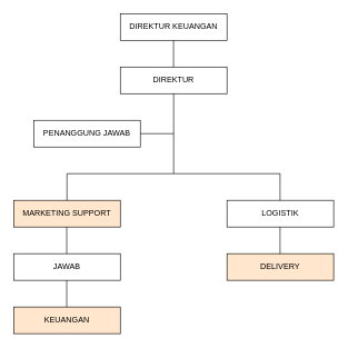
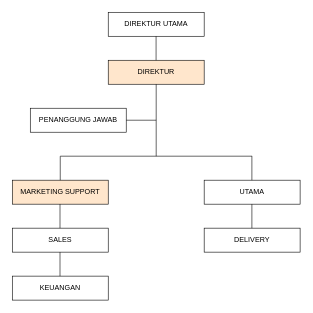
- <mxCell id="2" value="DIREKTUR KEUANGAN" style="rounded=0;whiteSpace=wrap;html=1;" parent="1" vertex="1"><mxGeometry x="180" y="20" width="160" height="40" as="geometry" /></mxCell>
+ <mxCell id="2" value="DIREKTUR UTAMA" style="rounded=0;whiteSpace=wrap;html=1;" parent="1" vertex="1"><mxGeometry x="180" y="20" width="160" height="40" as="geometry" /></mxCell>
- <mxCell id="3" value="DIREKTUR" style="rounded=0;whiteSpace=wrap;html=1;" parent="1" vertex="1"><mxGeometry x="180" y="100" width="160" height="40" as="geometry" /></mxCell>
+ <mxCell id="3" value="DIREKTUR" style="rounded=0;whiteSpace=wrap;html=1;fillColor=#ffe6cc;" parent="1" vertex="1"><mxGeometry x="180" y="100" width="160" height="40" as="geometry" /></mxCell>
- <mxCell id="9" value="LOGISTIK" style="rounded=0;whiteSpace=wrap;html=1;" parent="1" vertex="1"><mxGeometry x="340" y="300" width="160" height="40" as="geometry" /></mxCell>
+ <mxCell id="9" value="UTAMA" style="rounded=0;whiteSpace=wrap;html=1;" parent="1" vertex="1"><mxGeometry x="340" y="300" width="160" height="40" as="geometry" /></mxCell>
- <mxCell id="13" value="JAWAB" style="rounded=0;whiteSpace=wrap;html=1;" parent="1" vertex="1"><mxGeometry x="20" y="380" width="160" height="40" as="geometry" /></mxCell>
+ <mxCell id="13" value="SALES" style="rounded=0;whiteSpace=wrap;html=1;" parent="1" vertex="1"><mxGeometry x="20" y="380" width="160" height="40" as="geometry" /></mxCell>
- <mxCell id="15" value="DELIVERY" style="rounded=0;whiteSpace=wrap;html=1;fillColor=#ffe6cc;" parent="1" vertex="1"><mxGeometry x="340" y="380" width="160" height="40" as="geometry" /></mxCell>
+ <mxCell id="15" value="DELIVERY" style="rounded=0;whiteSpace=wrap;html=1;" parent="1" vertex="1"><mxGeometry x="340" y="380" width="160" height="40" as="geometry" /></mxCell>
- <mxCell id="17" value="KEUANGAN" style="rounded=0;whiteSpace=wrap;html=1;fillColor=#ffe6cc;" parent="1" vertex="1"><mxGeometry x="20" y="460" width="160" height="40" as="geometry" /></mxCell>
+ <mxCell id="17" value="KEUANGAN" style="rounded=0;whiteSpace=wrap;html=1;" parent="1" vertex="1"><mxGeometry x="20" y="460" width="160" height="40" as="geometry" /></mxCell>
